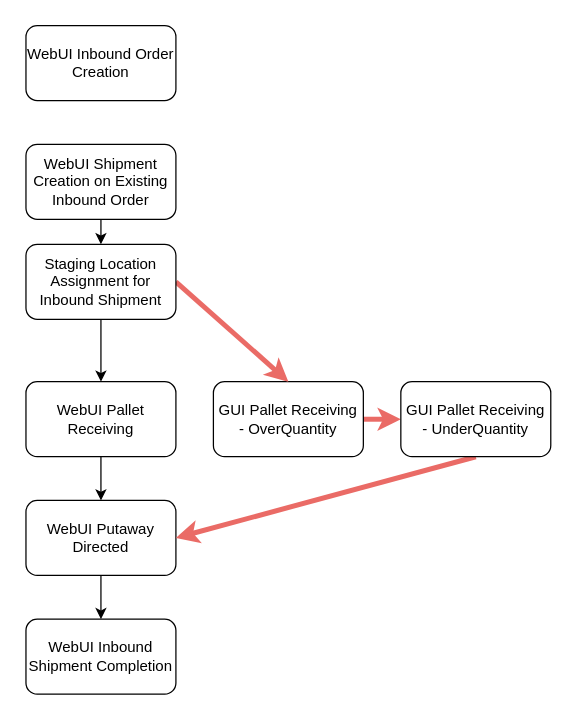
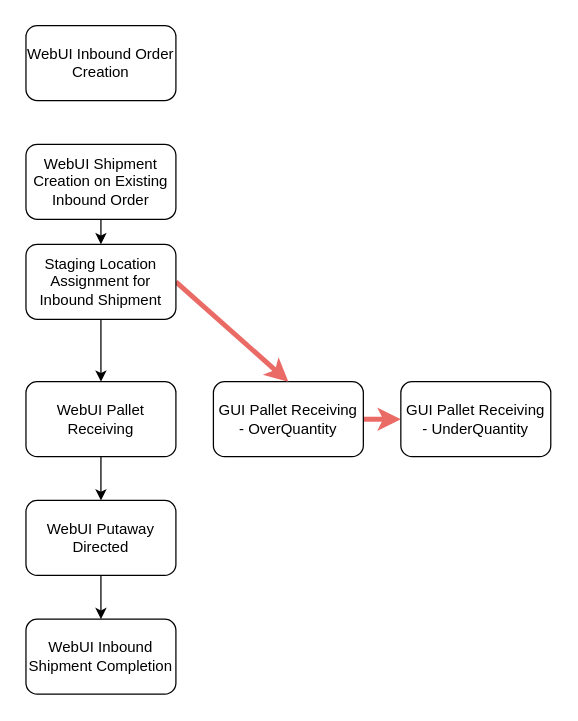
- <mxCell id="9" value="" style="rounded=0;orthogonalLoop=1;jettySize=auto;html=1;exitX=0.5;exitY=1;exitDx=0;exitDy=0;entryX=1;entryY=0.5;entryDx=0;entryDy=0;strokeColor=#EA6B66;strokeWidth=4;" parent="1" source="10" target="6" edge="1"><mxGeometry relative="1" as="geometry" /></mxCell>
